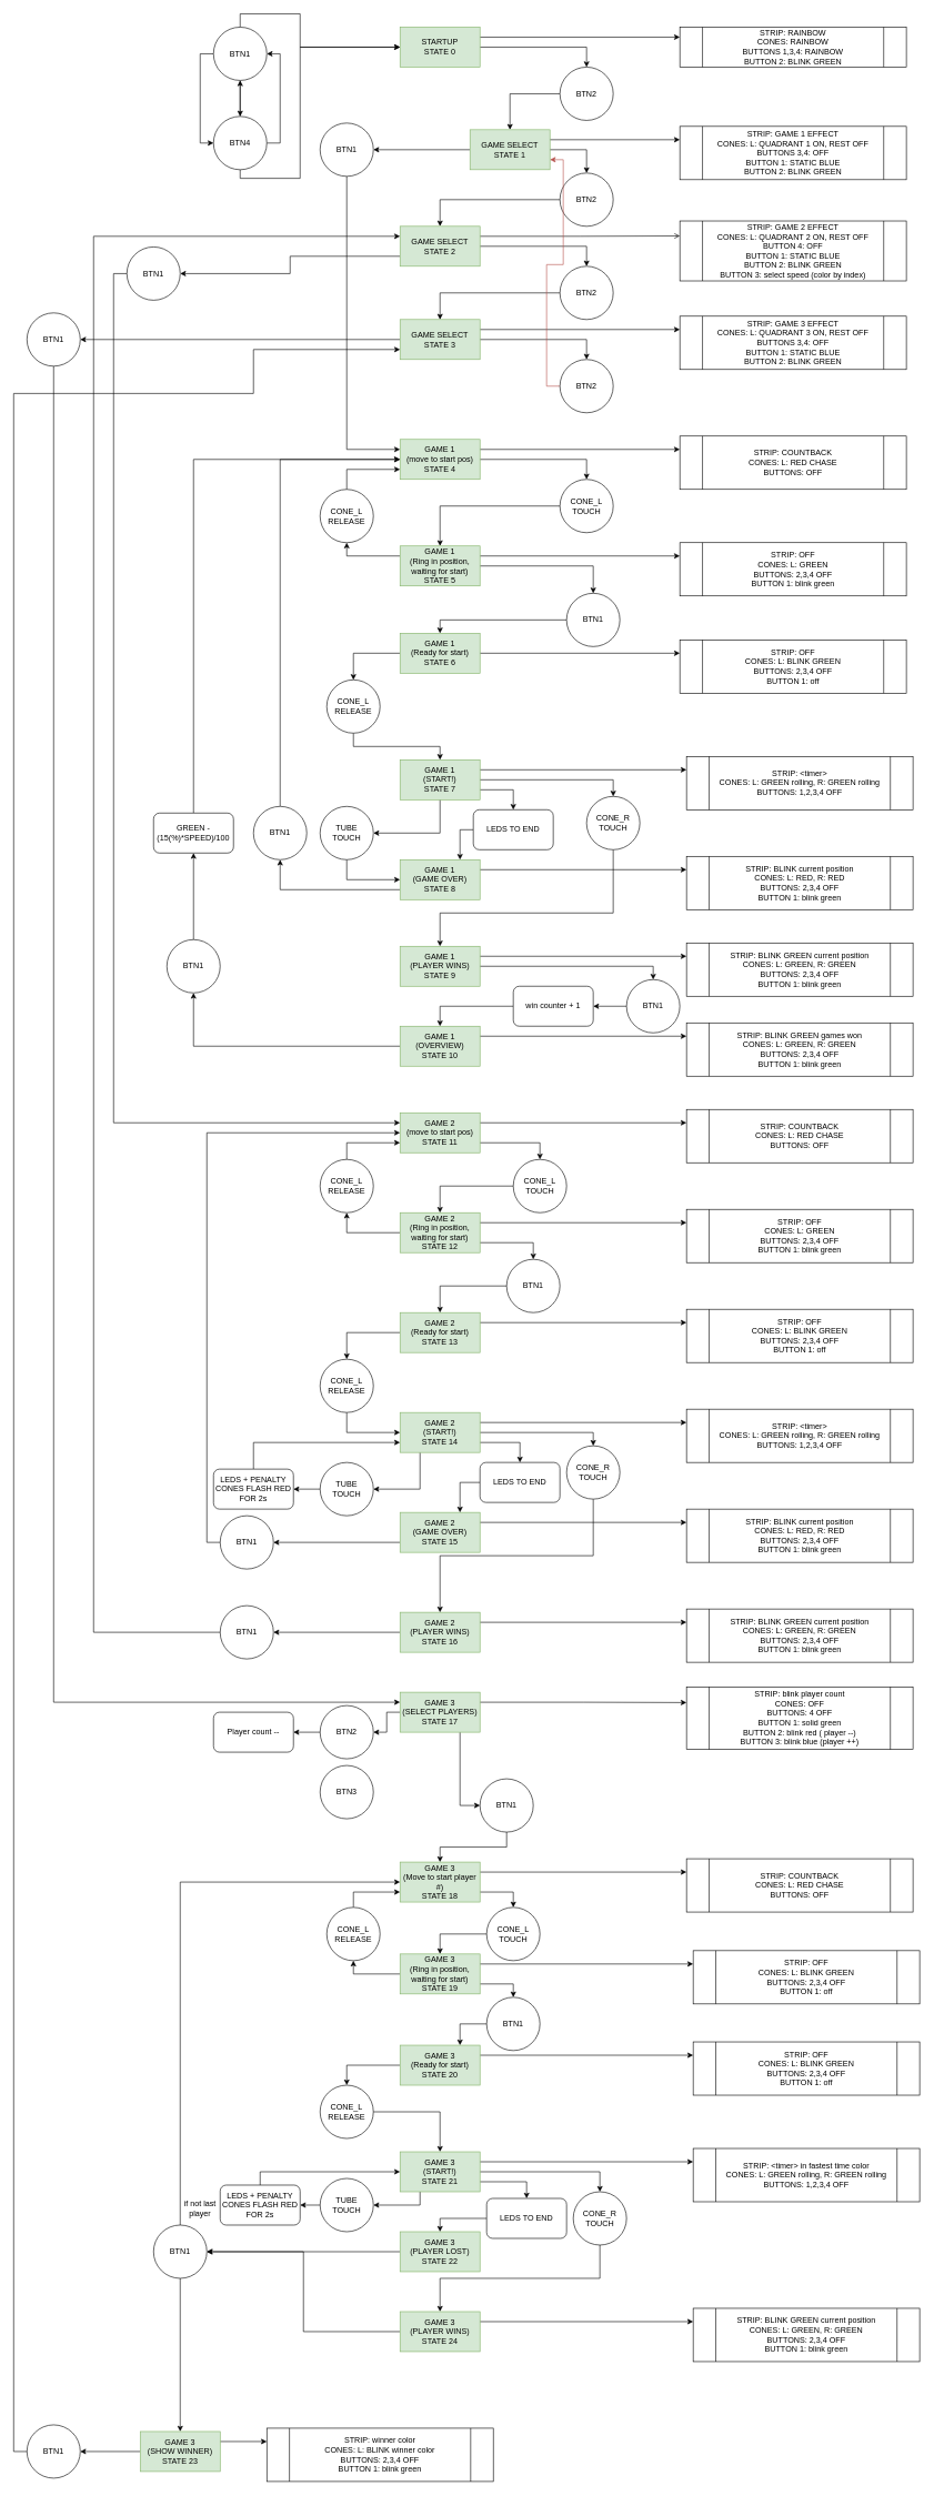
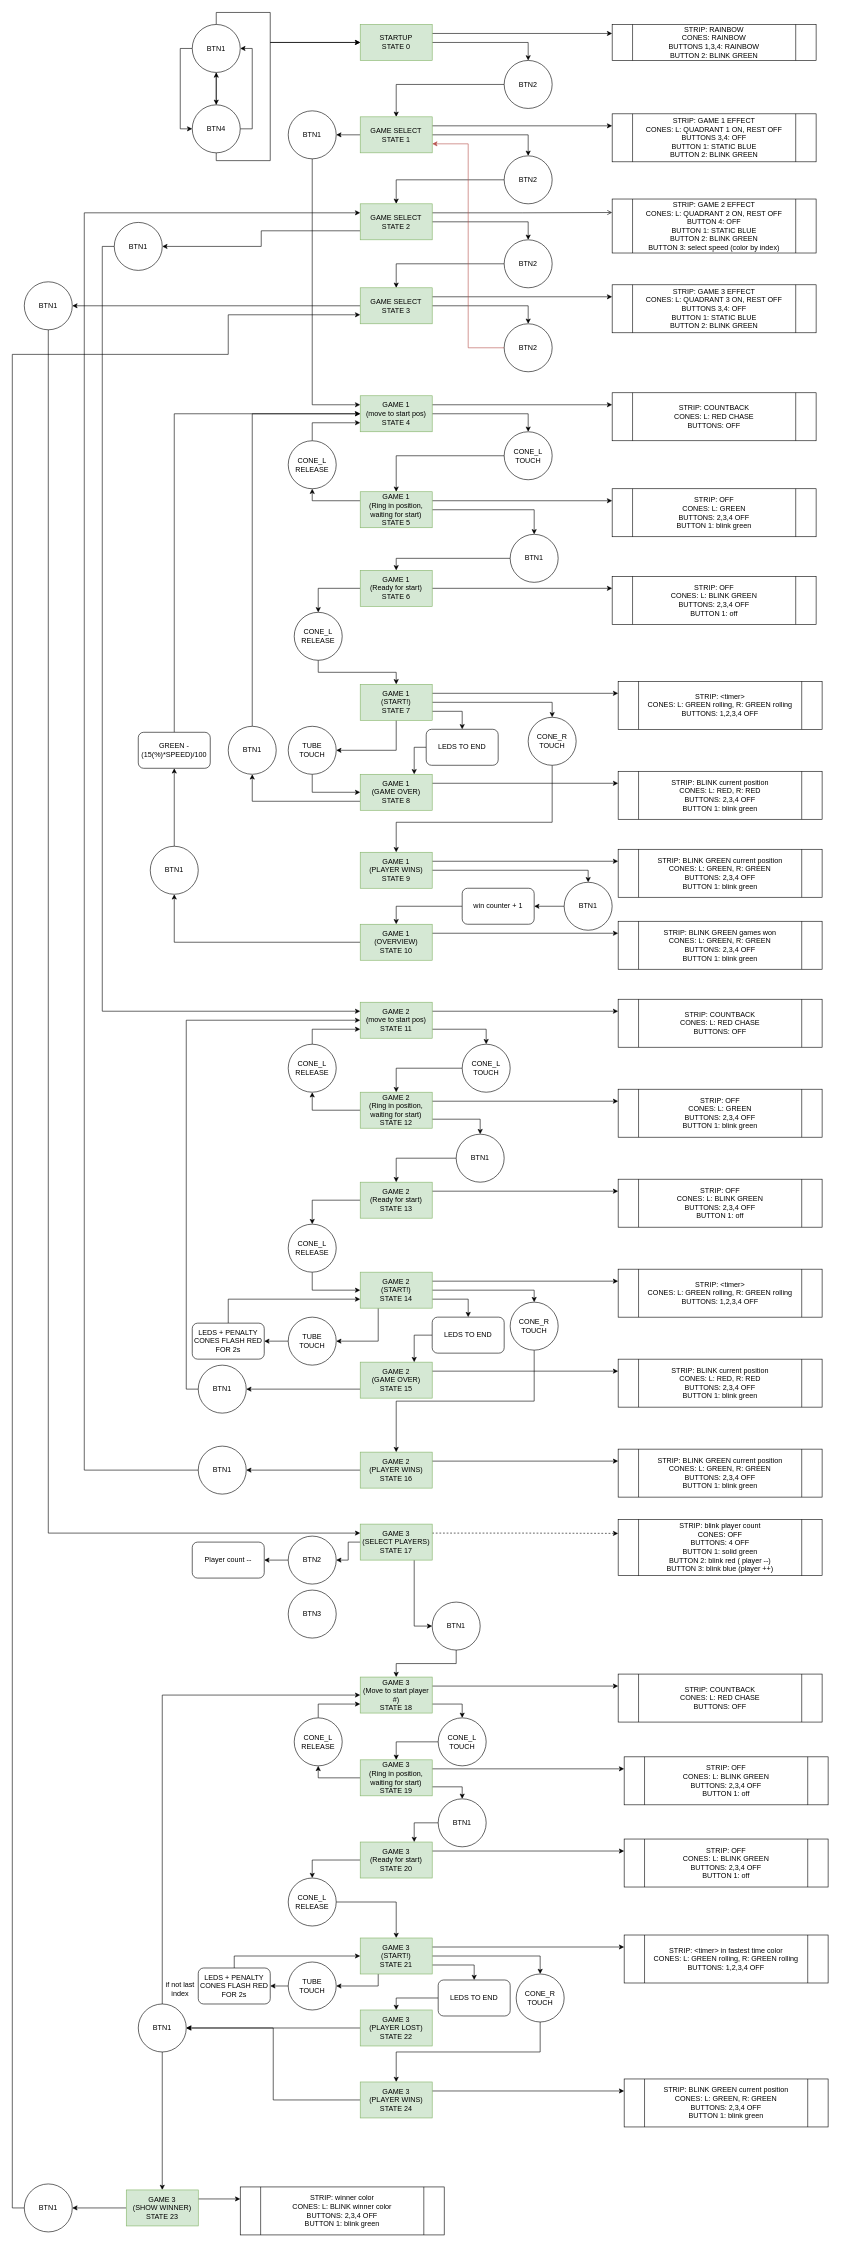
- <mxCell id="11" value="&lt;div&gt;GAME SELECT&lt;/div&gt;&lt;div&gt;STATE 1&lt;br&gt;&lt;/div&gt;" style="rounded=0;whiteSpace=wrap;html=1;fillColor=#d5e8d4;strokeColor=#82b366;" parent="1" vertex="1"><mxGeometry x="705" y="194" width="120" height="60" as="geometry" /></mxCell>
+ <mxCell id="11" value="&lt;div&gt;GAME SELECT&lt;/div&gt;&lt;div&gt;STATE 1&lt;br&gt;&lt;/div&gt;" style="rounded=0;whiteSpace=wrap;html=1;fillColor=#d5e8d4;strokeColor=#82b366;" parent="1" vertex="1"><mxGeometry x="600" y="194" width="120" height="60" as="geometry" /></mxCell>
- <mxCell id="143" style="edgeStyle=orthogonalEdgeStyle;rounded=0;orthogonalLoop=1;jettySize=auto;html=1;exitX=1;exitY=0.25;exitDx=0;exitDy=0;entryX=0;entryY=0.25;entryDx=0;entryDy=0;" edge="1" parent="1" source="146" target="147"><mxGeometry relative="1" as="geometry" /></mxCell>
+ <mxCell id="143" style="edgeStyle=orthogonalEdgeStyle;rounded=0;orthogonalLoop=1;jettySize=auto;html=1;exitX=1;exitY=0.25;exitDx=0;exitDy=0;entryX=0;entryY=0.25;entryDx=0;entryDy=0;dashed=1;" edge="1" parent="1" source="146" target="147"><mxGeometry relative="1" as="geometry" /></mxCell>
- <mxCell id="193" value="if not last player" style="text;html=1;strokeColor=none;fillColor=none;align=center;verticalAlign=middle;whiteSpace=wrap;rounded=0;" vertex="1" parent="1"><mxGeometry x="270" y="3300" width="60" height="30" as="geometry" /></mxCell>
+ <mxCell id="193" value="if not last index" style="text;html=1;strokeColor=none;fillColor=none;align=center;verticalAlign=middle;whiteSpace=wrap;rounded=0;" vertex="1" parent="1"><mxGeometry x="270" y="3300" width="60" height="30" as="geometry" /></mxCell>
